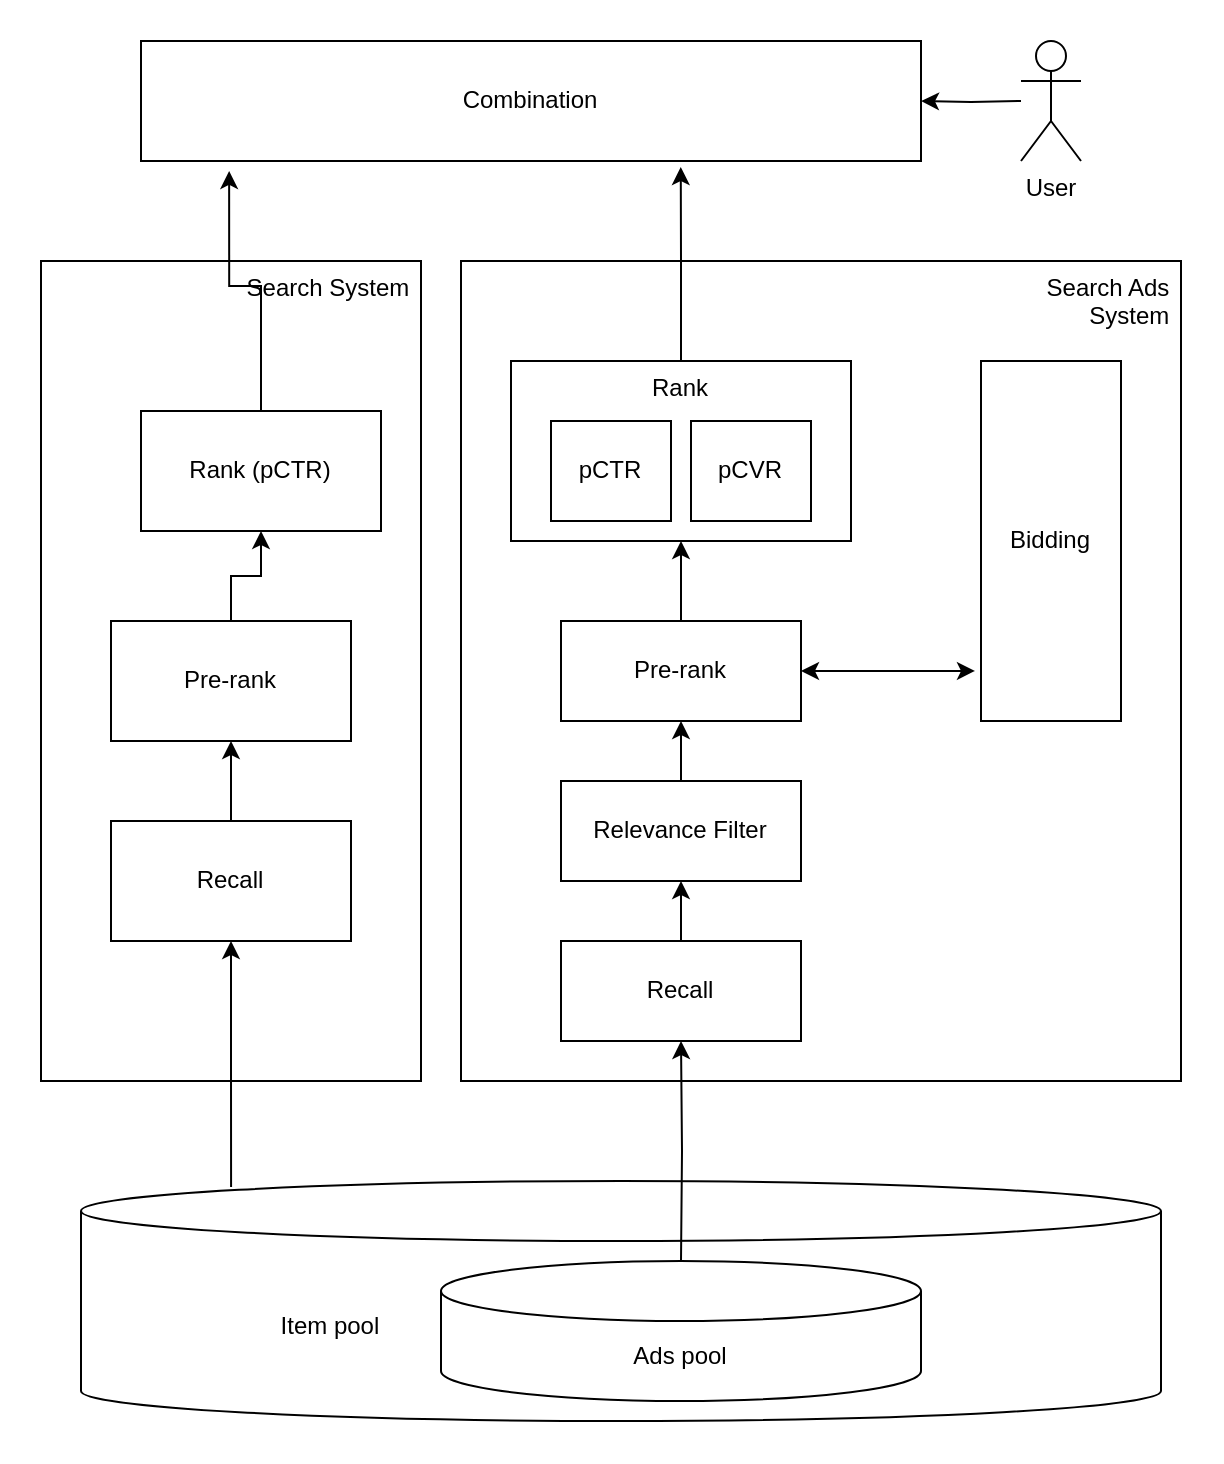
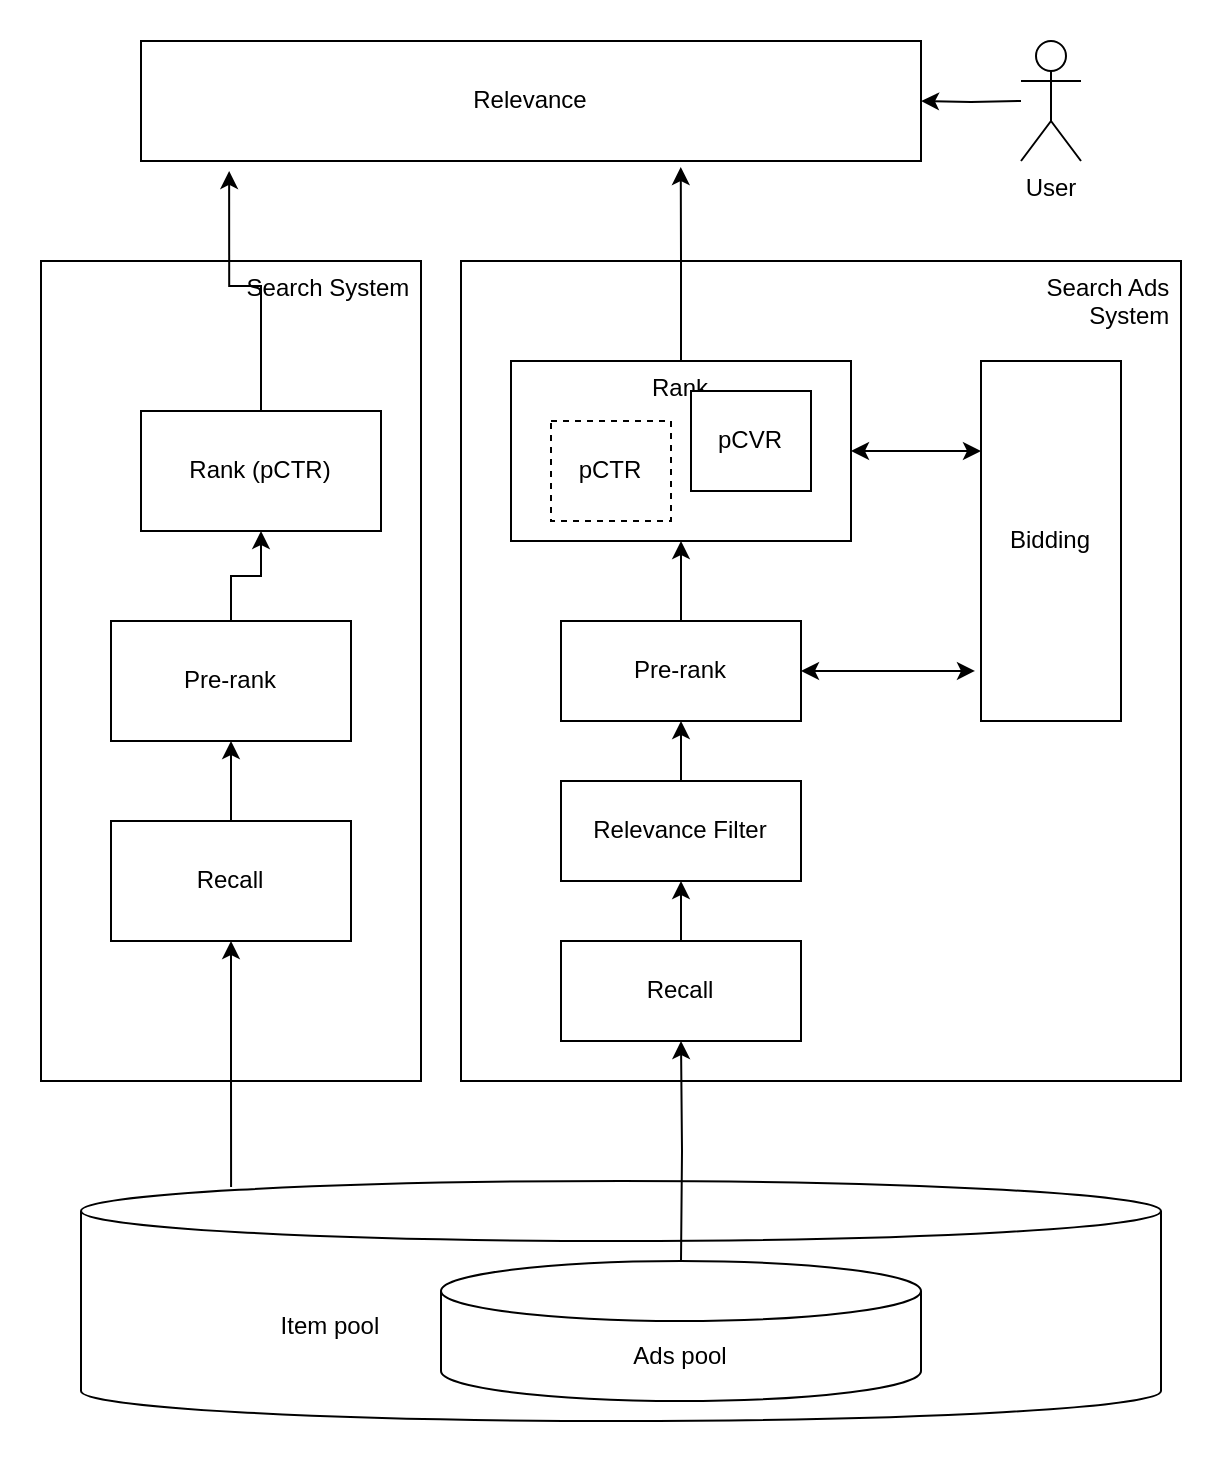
- <mxCell id="13" value="Combination" style="rounded=0;whiteSpace=wrap;html=1;" vertex="1" parent="1"><mxGeometry x="70" y="20" width="390" height="60" as="geometry" /></mxCell>
+ <mxCell id="13" value="Relevance" style="rounded=0;whiteSpace=wrap;html=1;" vertex="1" parent="1"><mxGeometry x="70" y="20" width="390" height="60" as="geometry" /></mxCell>
+ <mxCell id="11" style="edgeStyle=orthogonalEdgeStyle;rounded=0;orthogonalLoop=1;jettySize=auto;html=1;exitX=1;exitY=0.5;exitDx=0;exitDy=0;entryX=0;entryY=0.25;entryDx=0;entryDy=0;startArrow=classic;startFill=1;endArrow=classic;endFill=1;" edge="1" parent="1" source="12" target="18"><mxGeometry relative="1" as="geometry" /></mxCell>
- <mxCell id="25" value="pCTR" style="rounded=0;whiteSpace=wrap;html=1;" vertex="1" parent="1"><mxGeometry x="275" y="210" width="60" height="50" as="geometry" /></mxCell>
+ <mxCell id="25" value="pCTR" style="rounded=0;whiteSpace=wrap;html=1;dashed=1;" vertex="1" parent="1"><mxGeometry x="275" y="210" width="60" height="50" as="geometry" /></mxCell>
- <mxCell id="26" value="pCVR" style="rounded=0;whiteSpace=wrap;html=1;" vertex="1" parent="1"><mxGeometry x="345" y="210" width="60" height="50" as="geometry" /></mxCell>
+ <mxCell id="26" value="pCVR" style="rounded=0;whiteSpace=wrap;html=1;" vertex="1" parent="1"><mxGeometry x="345" y="195" width="60" height="50" as="geometry" /></mxCell>
